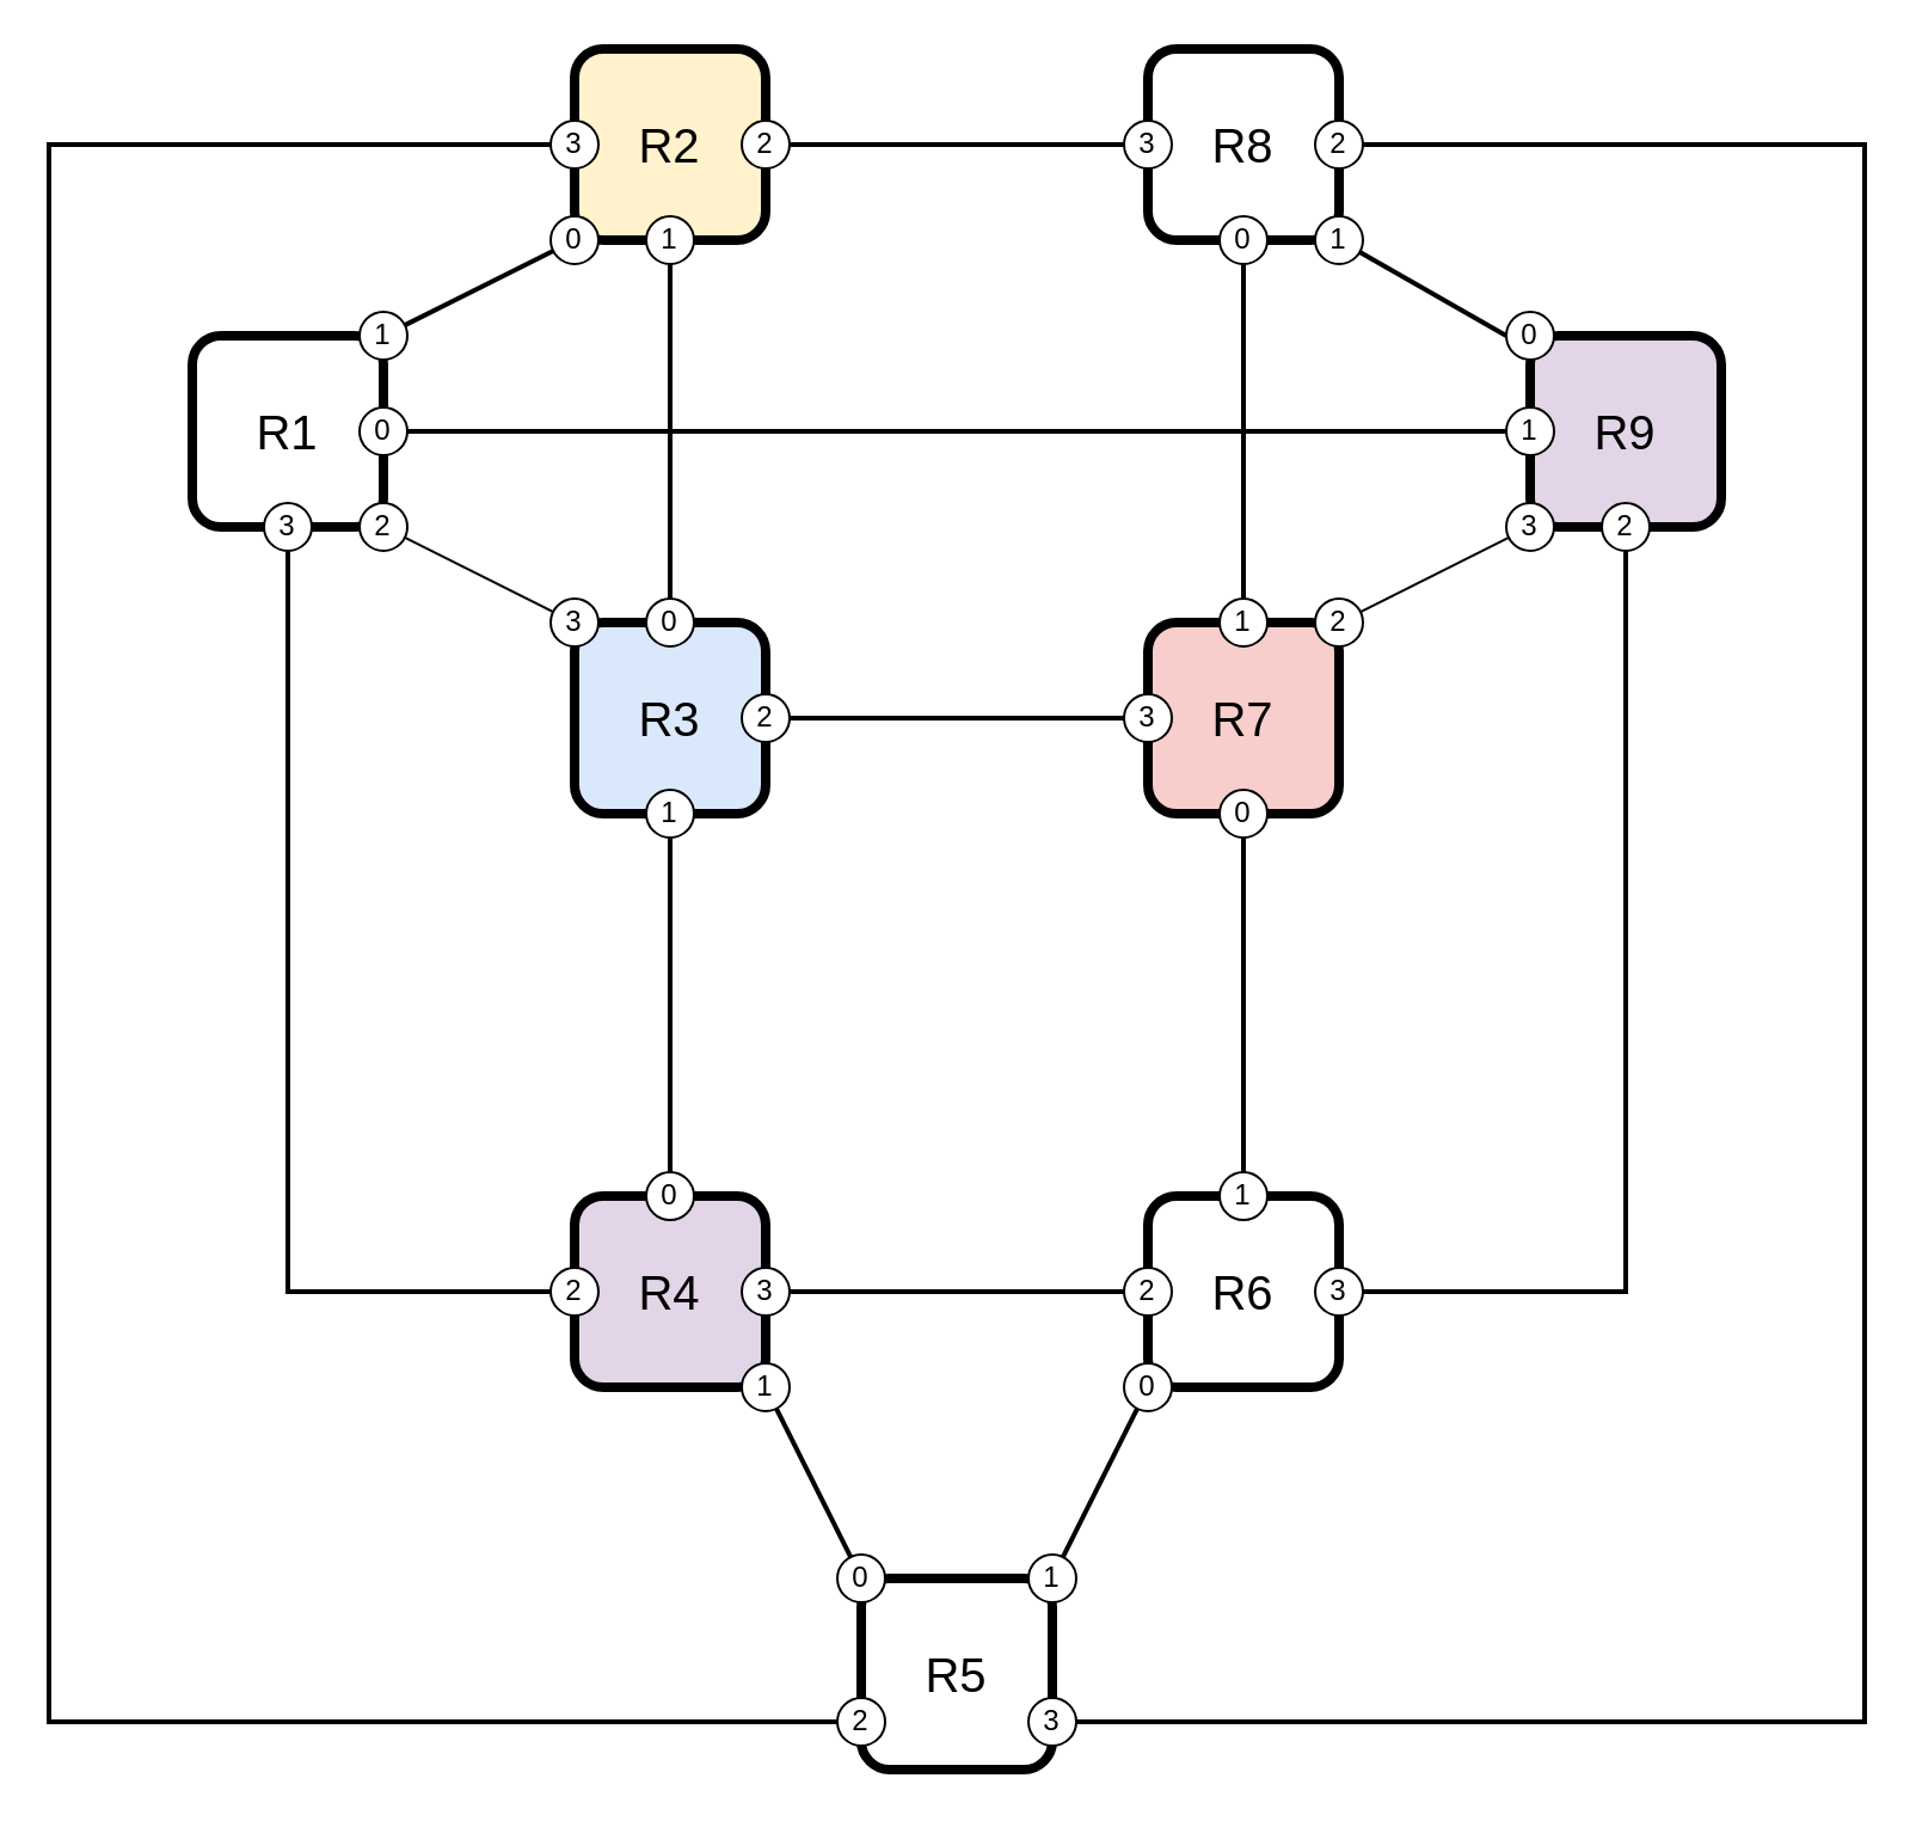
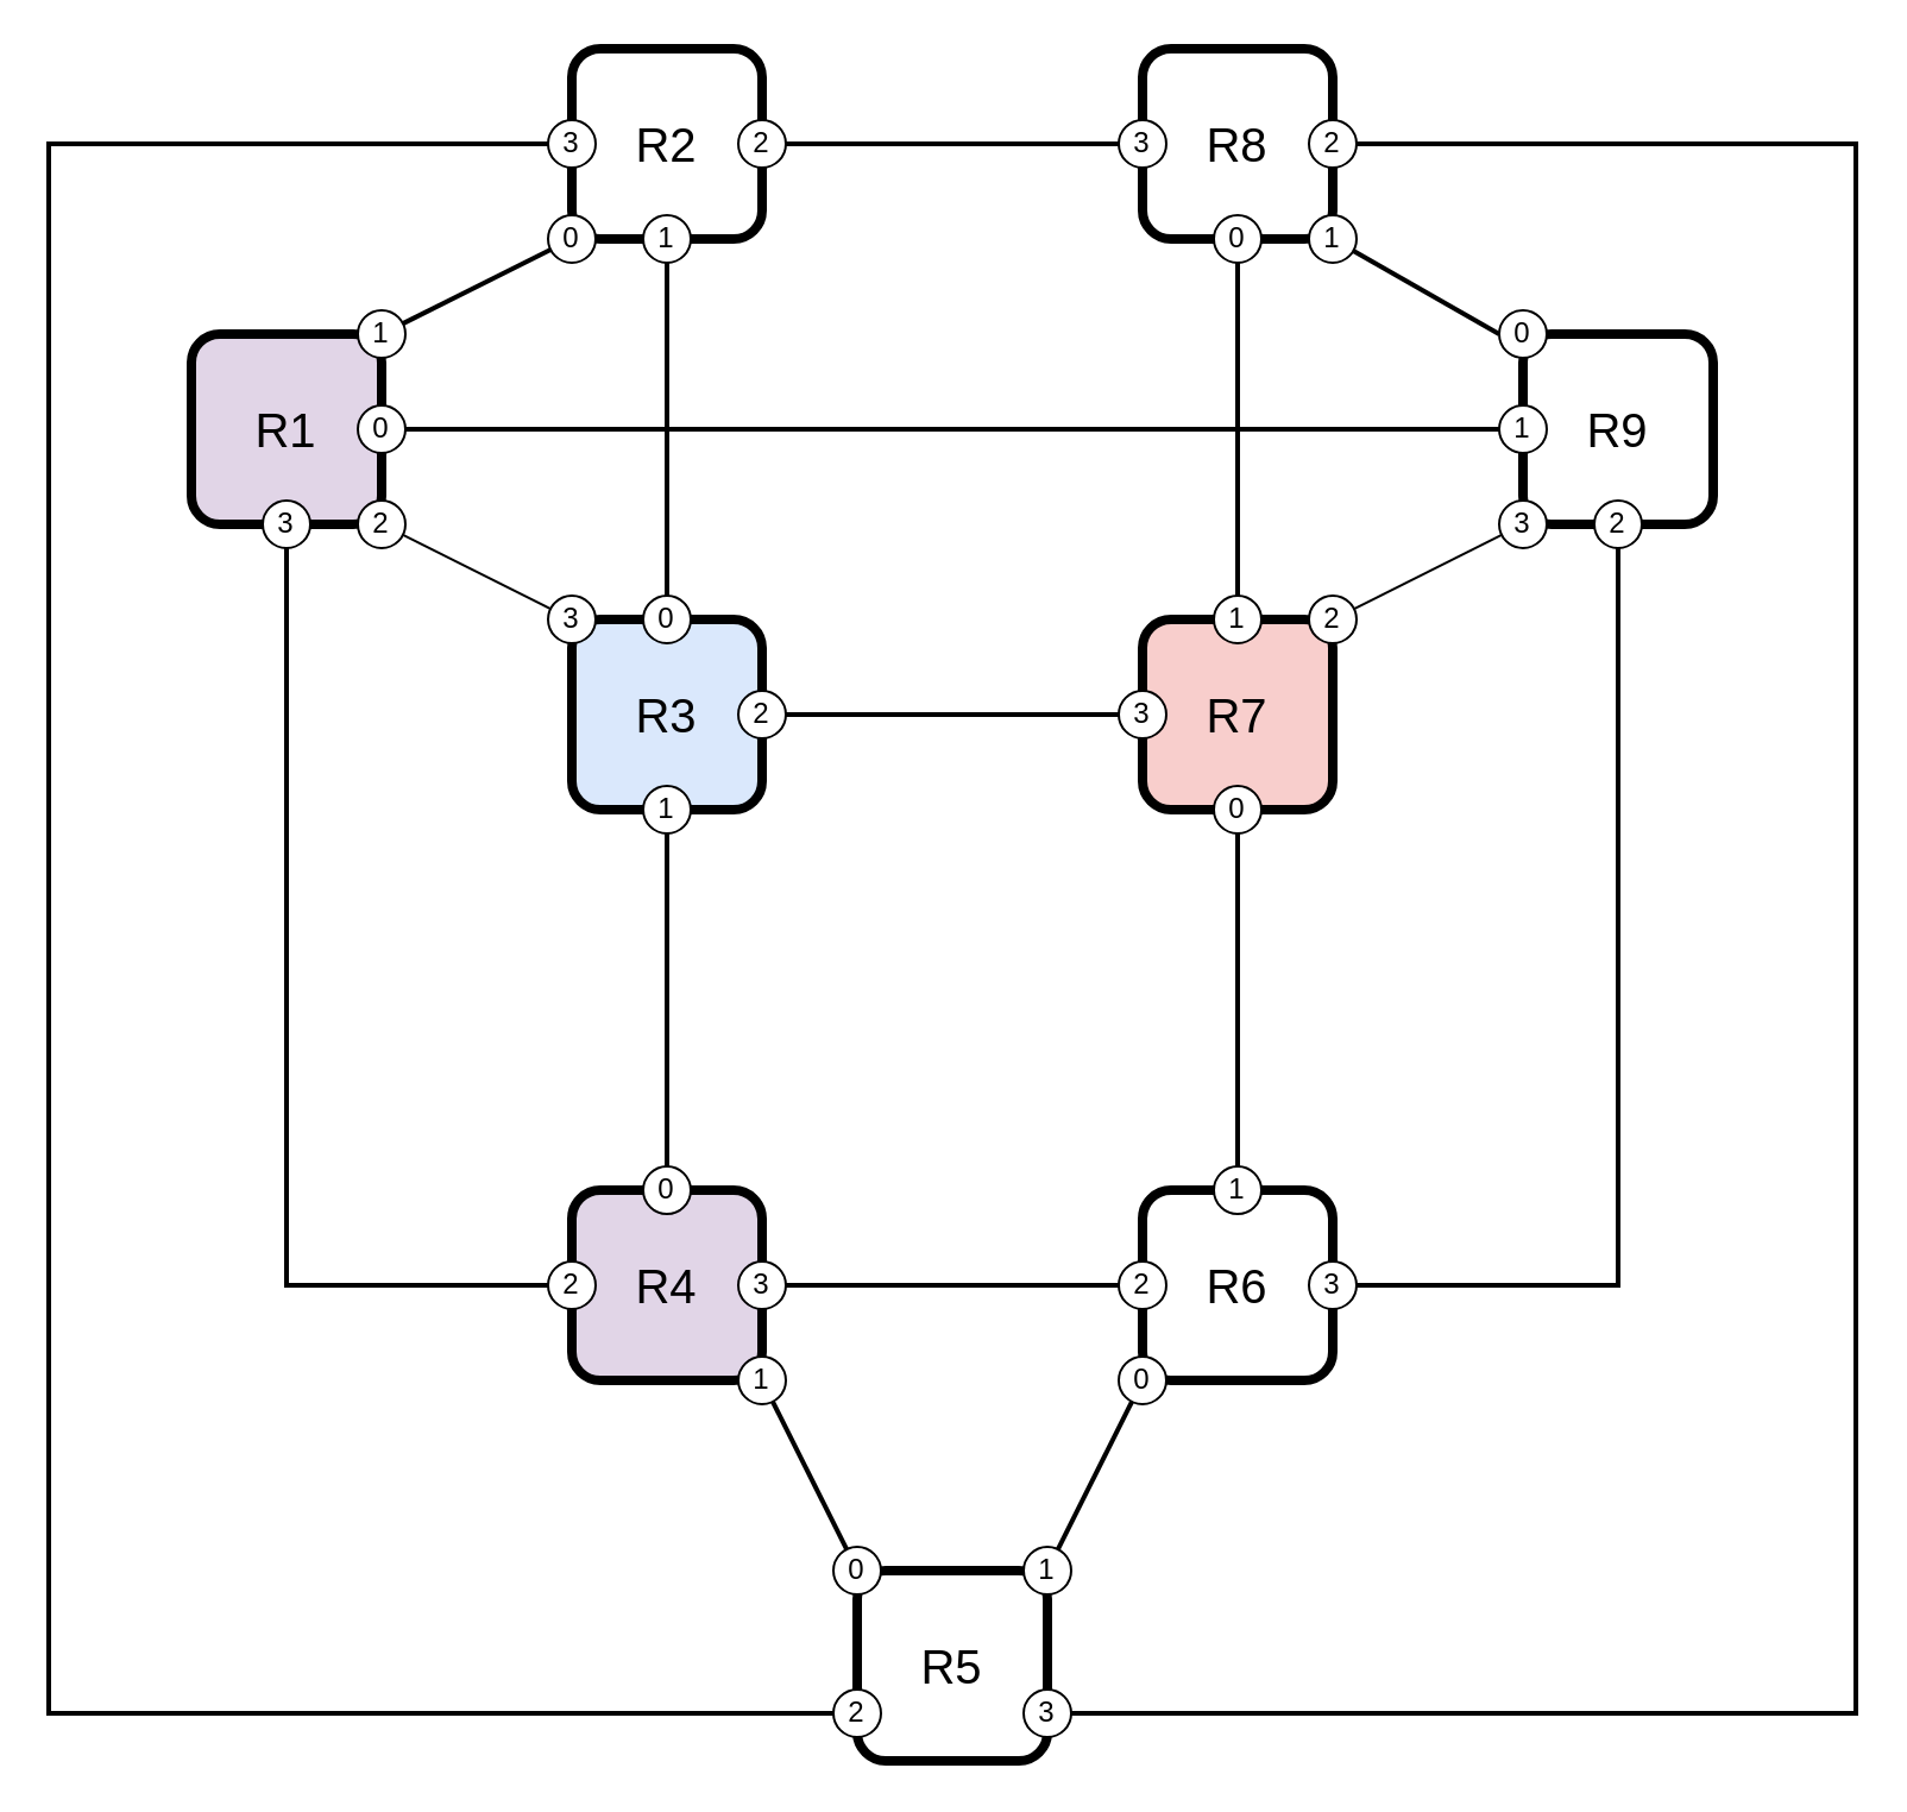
- <mxCell id="2" value="R2" style="rounded=1;whiteSpace=wrap;html=1;strokeWidth=4;fontFamily=Helvetica;fontSize=20;perimeterSpacing=1;fillColor=#fff2cc;" parent="1" vertex="1"><mxGeometry x="240" y="20" width="80" height="80" as="geometry" /></mxCell>
+ <mxCell id="2" value="R2" style="rounded=1;whiteSpace=wrap;html=1;strokeWidth=4;fontFamily=Helvetica;fontSize=20;perimeterSpacing=1;" parent="1" vertex="1"><mxGeometry x="240" y="20" width="80" height="80" as="geometry" /></mxCell>
- <mxCell id="8" value="R1" style="rounded=1;whiteSpace=wrap;html=1;strokeWidth=4;fontFamily=Helvetica;fontSize=20;perimeterSpacing=1;" parent="1" vertex="1"><mxGeometry x="80" y="140" width="80" height="80" as="geometry" /></mxCell>
+ <mxCell id="8" value="R1" style="rounded=1;whiteSpace=wrap;html=1;strokeWidth=4;fontFamily=Helvetica;fontSize=20;perimeterSpacing=1;fillColor=#e1d5e7;" parent="1" vertex="1"><mxGeometry x="80" y="140" width="80" height="80" as="geometry" /></mxCell>
- <mxCell id="9" value="R9" style="rounded=1;whiteSpace=wrap;html=1;strokeWidth=4;fontFamily=Helvetica;fontSize=20;perimeterSpacing=1;fillColor=#e1d5e7;" parent="1" vertex="1"><mxGeometry x="640" y="140" width="80" height="80" as="geometry" /></mxCell>
+ <mxCell id="9" value="R9" style="rounded=1;whiteSpace=wrap;html=1;strokeWidth=4;fontFamily=Helvetica;fontSize=20;perimeterSpacing=1;" parent="1" vertex="1"><mxGeometry x="640" y="140" width="80" height="80" as="geometry" /></mxCell>
